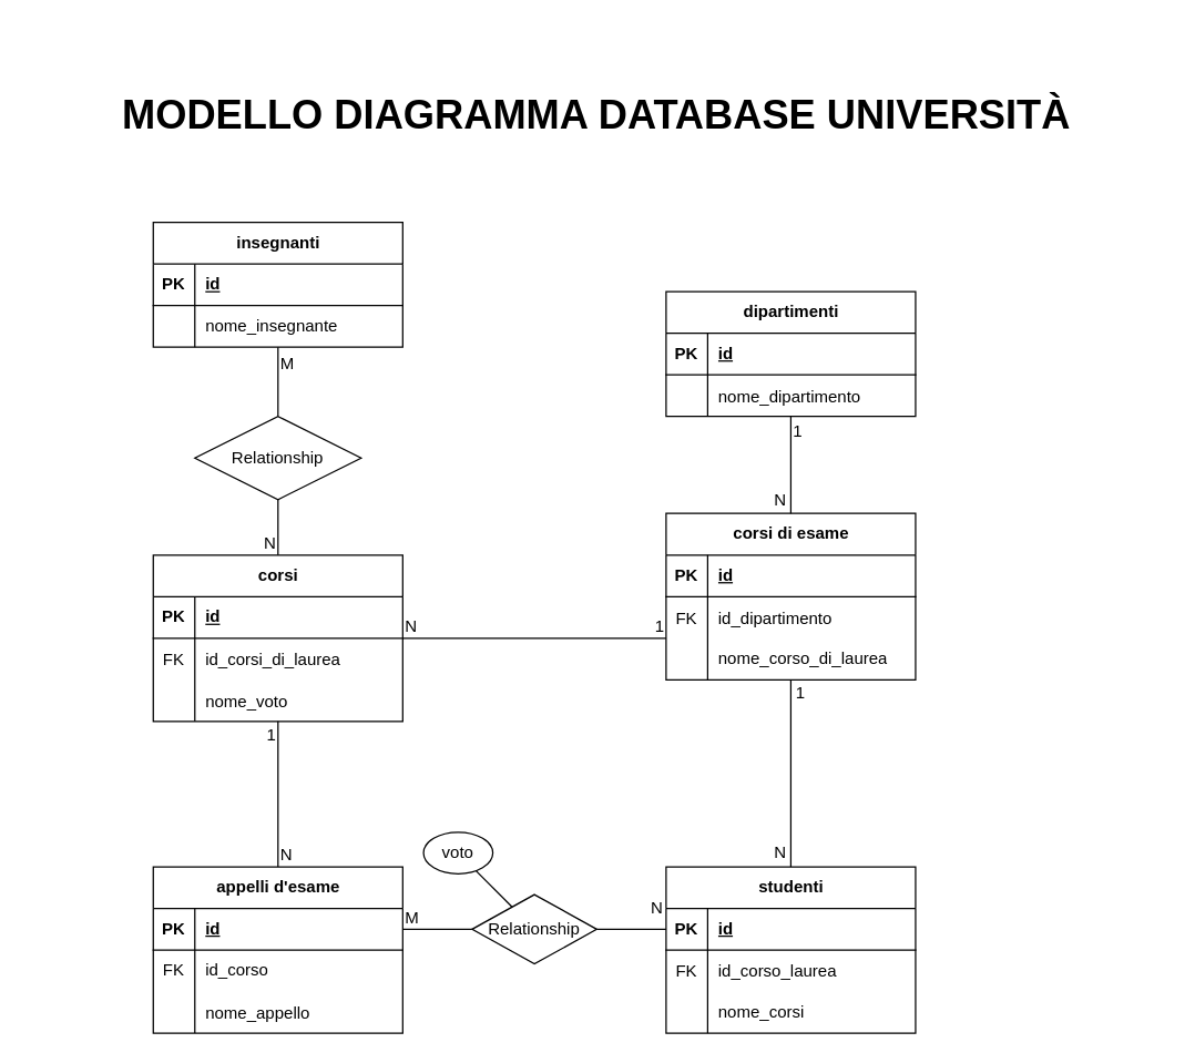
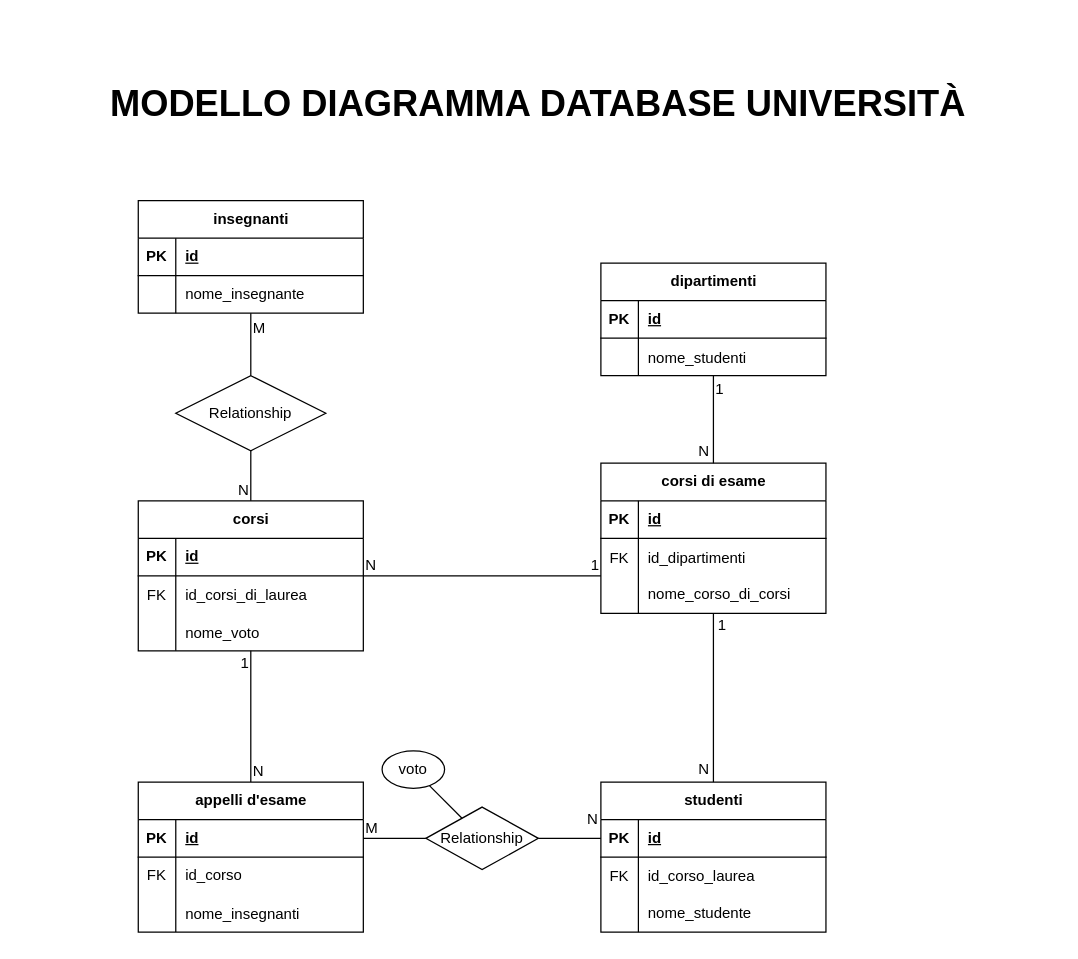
- <mxCell id="28" value="nome_dipartimento" style="shape=partialRectangle;connectable=0;fillColor=none;top=0;left=0;bottom=0;right=0;align=left;spacingLeft=6;overflow=hidden;" parent="26" vertex="1"><mxGeometry x="30" width="150" height="30" as="geometry"><mxRectangle width="150" height="30" as="alternateBounds" /></mxGeometry></mxCell>
+ <mxCell id="28" value="nome_studenti" style="shape=partialRectangle;connectable=0;fillColor=none;top=0;left=0;bottom=0;right=0;align=left;spacingLeft=6;overflow=hidden;" parent="26" vertex="1"><mxGeometry x="30" width="150" height="30" as="geometry"><mxRectangle width="150" height="30" as="alternateBounds" /></mxGeometry></mxCell>
- <mxCell id="8" value="id_dipartimento" style="shape=partialRectangle;connectable=0;fillColor=none;top=0;left=0;bottom=0;right=0;align=left;spacingLeft=6;overflow=hidden;" parent="6" vertex="1"><mxGeometry x="30" width="150" height="30" as="geometry"><mxRectangle width="150" height="30" as="alternateBounds" /></mxGeometry></mxCell>
+ <mxCell id="8" value="id_dipartimenti" style="shape=partialRectangle;connectable=0;fillColor=none;top=0;left=0;bottom=0;right=0;align=left;spacingLeft=6;overflow=hidden;" parent="6" vertex="1"><mxGeometry x="30" width="150" height="30" as="geometry"><mxRectangle width="150" height="30" as="alternateBounds" /></mxGeometry></mxCell>
- <mxCell id="11" value="nome_corso_di_laurea" style="shape=partialRectangle;connectable=0;fillColor=none;top=0;left=0;bottom=0;right=0;align=left;spacingLeft=6;overflow=hidden;whiteSpace=wrap;html=1;" parent="9" vertex="1"><mxGeometry x="30" width="150" height="30" as="geometry"><mxRectangle width="150" height="30" as="alternateBounds" /></mxGeometry></mxCell>
+ <mxCell id="11" value="nome_corso_di_corsi" style="shape=partialRectangle;connectable=0;fillColor=none;top=0;left=0;bottom=0;right=0;align=left;spacingLeft=6;overflow=hidden;whiteSpace=wrap;html=1;" parent="9" vertex="1"><mxGeometry x="30" width="150" height="30" as="geometry"><mxRectangle width="150" height="30" as="alternateBounds" /></mxGeometry></mxCell>
- <mxCell id="51" value="nome_corsi" style="shape=partialRectangle;connectable=0;fillColor=none;top=0;left=0;bottom=0;right=0;align=left;spacingLeft=6;overflow=hidden;whiteSpace=wrap;html=1;" parent="49" vertex="1"><mxGeometry x="30" width="150" height="30" as="geometry"><mxRectangle width="150" height="30" as="alternateBounds" /></mxGeometry></mxCell>
+ <mxCell id="51" value="nome_studente" style="shape=partialRectangle;connectable=0;fillColor=none;top=0;left=0;bottom=0;right=0;align=left;spacingLeft=6;overflow=hidden;whiteSpace=wrap;html=1;" parent="49" vertex="1"><mxGeometry x="30" width="150" height="30" as="geometry"><mxRectangle width="150" height="30" as="alternateBounds" /></mxGeometry></mxCell>
- <mxCell id="41" value="nome_appello" style="shape=partialRectangle;connectable=0;fillColor=none;top=0;left=0;bottom=0;right=0;align=left;spacingLeft=6;overflow=hidden;" vertex="1" parent="39"><mxGeometry x="30" width="150" height="30" as="geometry"><mxRectangle width="150" height="30" as="alternateBounds" /></mxGeometry></mxCell>
+ <mxCell id="41" value="nome_insegnanti" style="shape=partialRectangle;connectable=0;fillColor=none;top=0;left=0;bottom=0;right=0;align=left;spacingLeft=6;overflow=hidden;" vertex="1" parent="39"><mxGeometry x="30" width="150" height="30" as="geometry"><mxRectangle width="150" height="30" as="alternateBounds" /></mxGeometry></mxCell>
